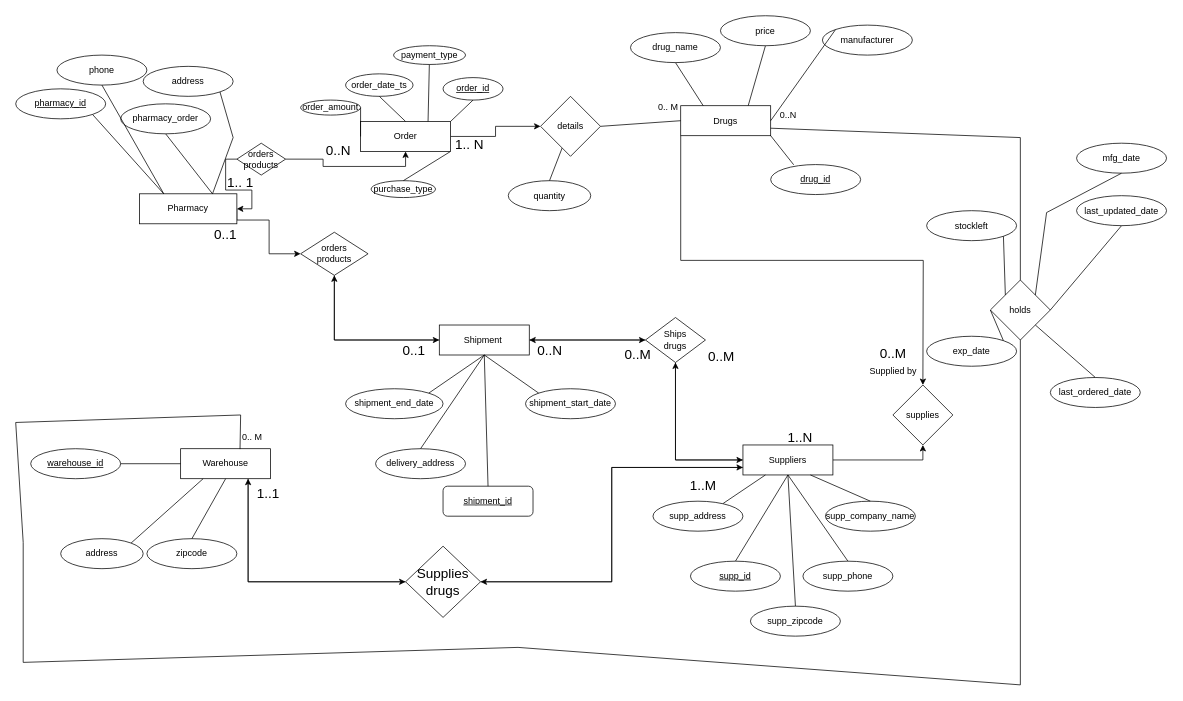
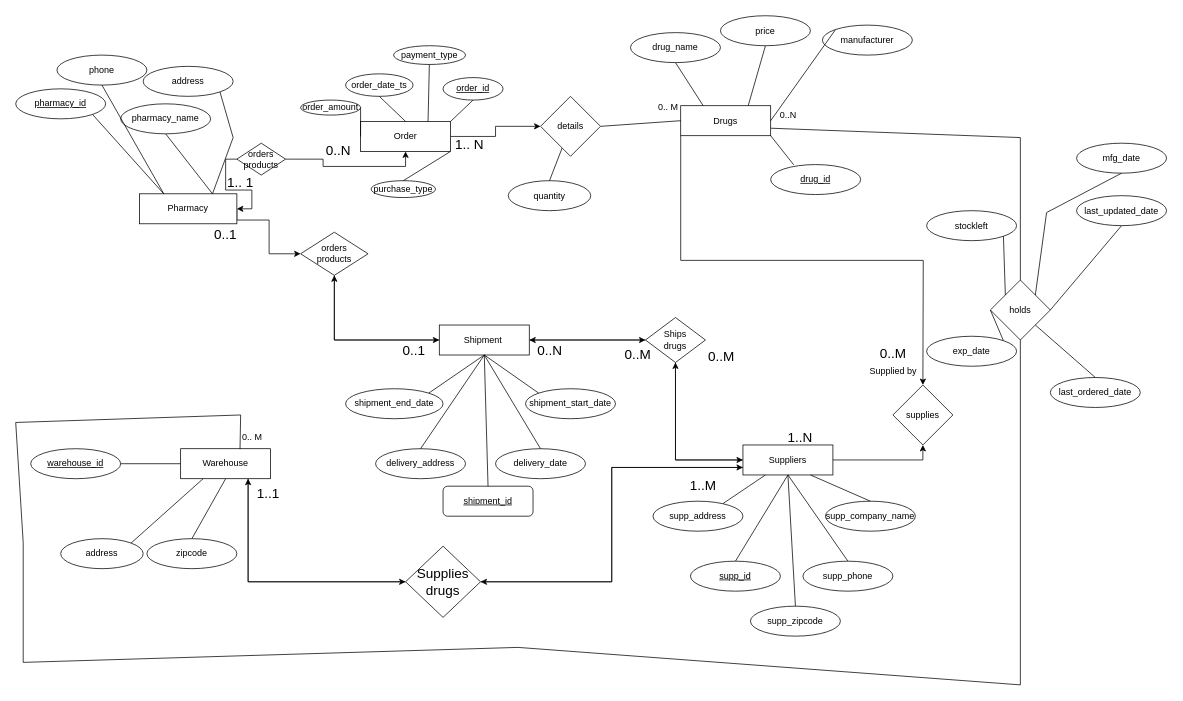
- <mxCell id="49" value="pharmacy_order" style="ellipse;whiteSpace=wrap;html=1;" parent="1" vertex="1"><mxGeometry x="160" y="138" width="120" height="40" as="geometry" /></mxCell>
+ <mxCell id="49" value="pharmacy_name" style="ellipse;whiteSpace=wrap;html=1;" parent="1" vertex="1"><mxGeometry x="160" y="138" width="120" height="40" as="geometry" /></mxCell>
+ <mxCell id="65" value="" style="endArrow=none;html=1;rounded=0;entryX=0.5;entryY=1;entryDx=0;entryDy=0;exitX=0.5;exitY=0;exitDx=0;exitDy=0;" parent="1" source="61" target="59" edge="1"><mxGeometry width="50" height="50" relative="1" as="geometry"><mxPoint x="600" y="968" as="sourcePoint" /><mxPoint x="650" y="918" as="targetPoint" /></mxGeometry></mxCell>
+ <mxCell id="61" value="delivery_date" style="ellipse;whiteSpace=wrap;html=1;" parent="1" vertex="1"><mxGeometry x="660" y="598" width="120" height="40" as="geometry" /></mxCell>
